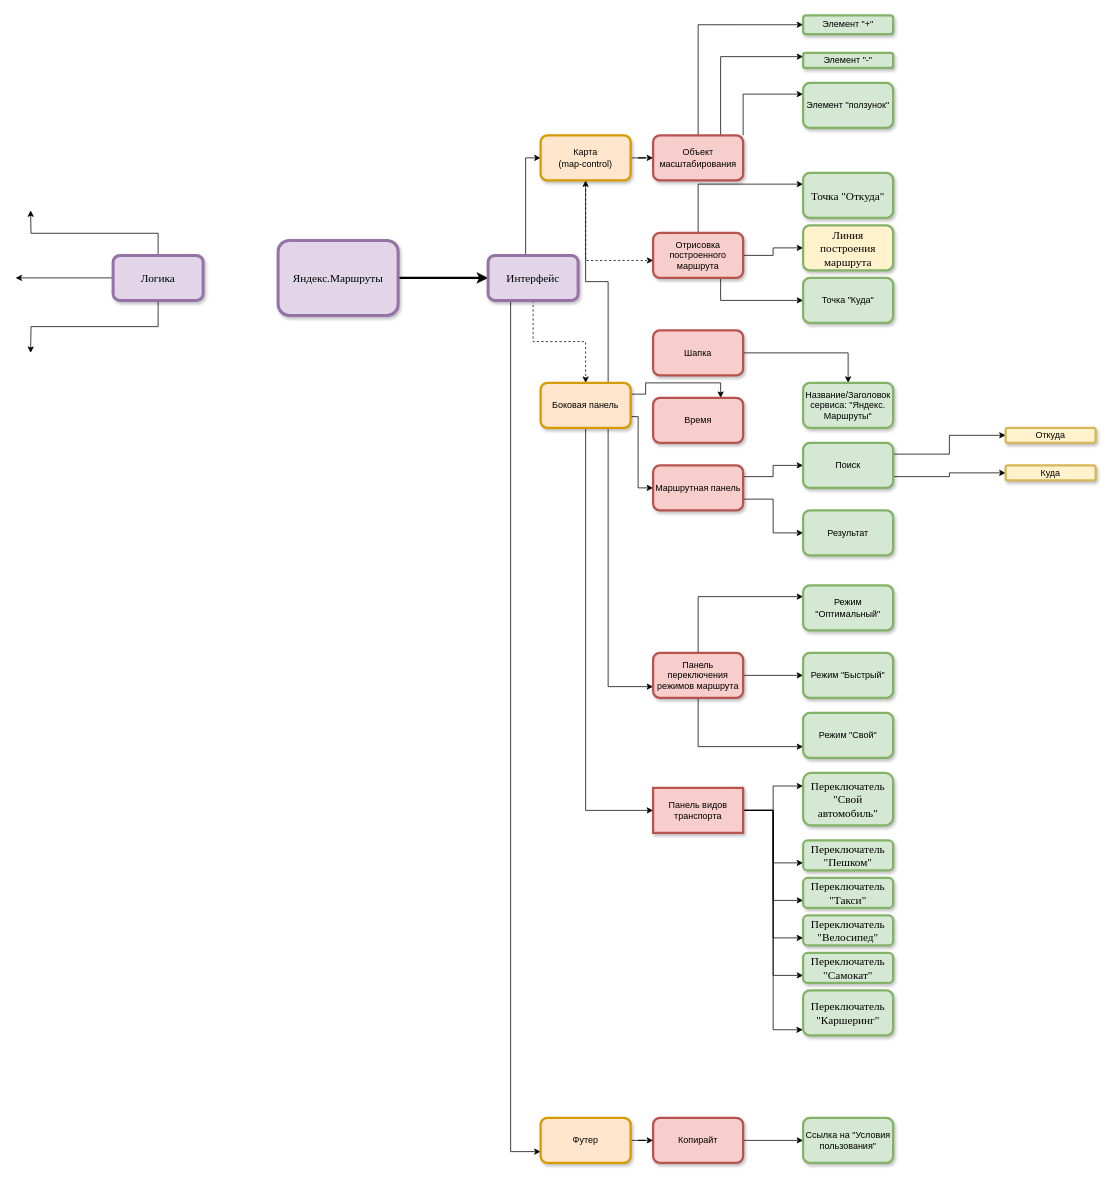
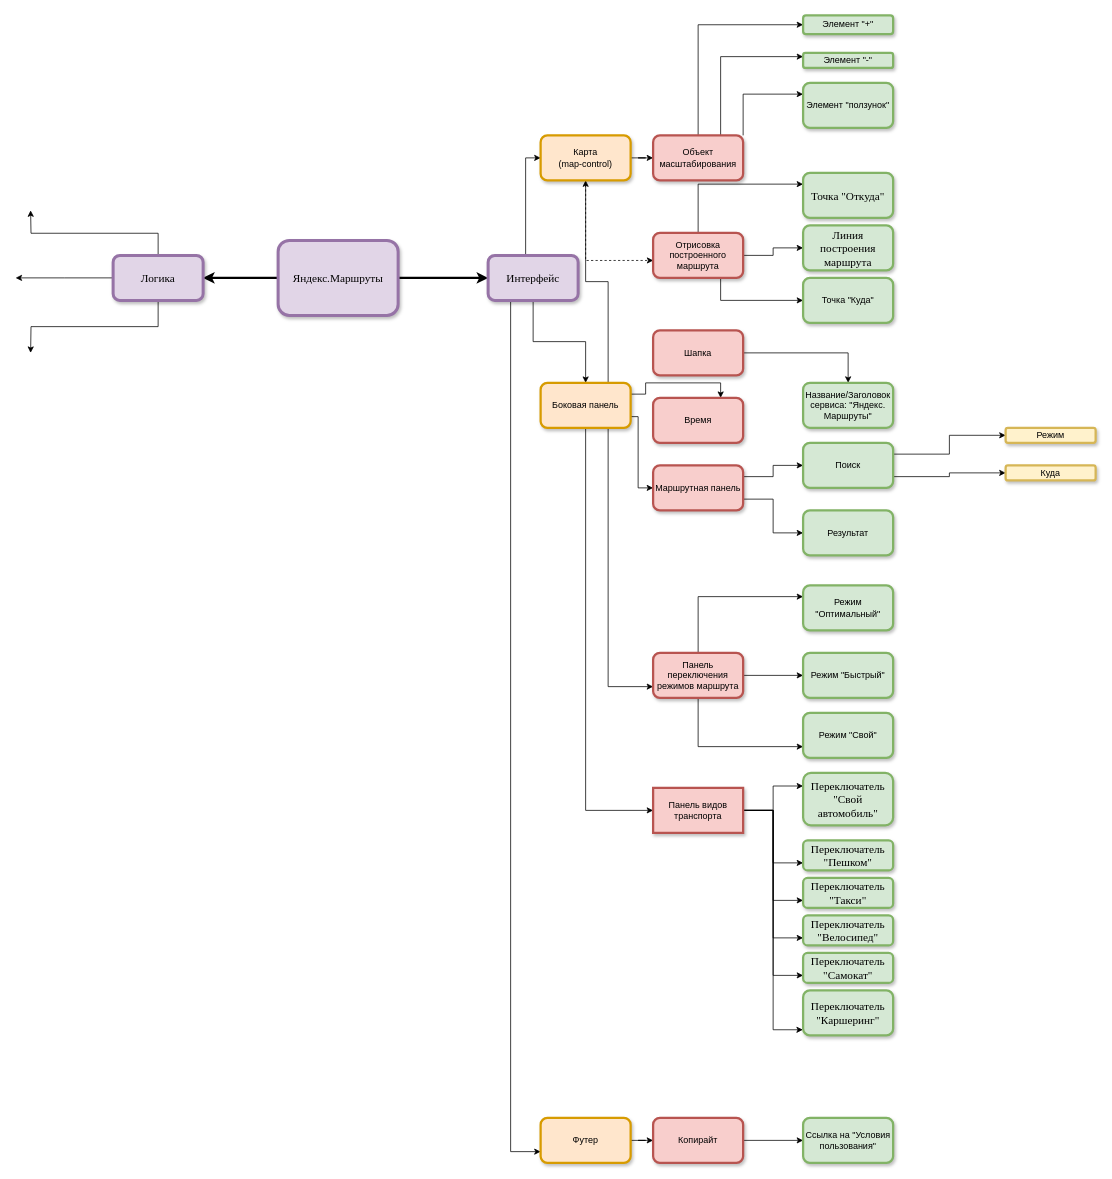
- <mxCell id="60" value="Линия построения маршрута" style="rounded=1;whiteSpace=wrap;html=1;shadow=1;glass=0;sketch=0;strokeWidth=3;fontFamily=Times New Roman;fontSize=15;fillColor=#fff2cc;strokeColor=#82b366;" vertex="1" parent="1"><mxGeometry x="1070" y="300" width="120" height="60" as="geometry" /></mxCell>
+ <mxCell id="60" value="Линия построения маршрута" style="rounded=1;whiteSpace=wrap;html=1;shadow=1;glass=0;sketch=0;strokeWidth=3;fontFamily=Times New Roman;fontSize=15;fillColor=#d5e8d4;strokeColor=#82b366;" vertex="1" parent="1"><mxGeometry x="1070" y="300" width="120" height="60" as="geometry" /></mxCell>
+ <mxCell id="2" style="edgeStyle=orthogonalEdgeStyle;rounded=1;orthogonalLoop=1;jettySize=auto;html=1;exitX=0;exitY=0.5;exitDx=0;exitDy=0;shadow=0;fontSize=15;strokeWidth=3;fillColor=#e1d5e7;glass=0;sketch=0;fontFamily=Times New Roman;fontStyle=0" edge="1" parent="1" source="4" target="12"><mxGeometry relative="1" as="geometry"><mxPoint x="210" y="370" as="targetPoint" /></mxGeometry></mxCell>
- <mxCell id="5" style="edgeStyle=orthogonalEdgeStyle;rounded=0;orthogonalLoop=1;jettySize=auto;html=1;exitX=0.5;exitY=1;exitDx=0;exitDy=0;fontFamily=Times New Roman;fontSize=15;dashed=1;" edge="1" parent="1" source="8" target="20"><mxGeometry relative="1" as="geometry"><mxPoint x="870" y="370" as="targetPoint" /></mxGeometry></mxCell>
+ <mxCell id="5" style="edgeStyle=orthogonalEdgeStyle;rounded=0;orthogonalLoop=1;jettySize=auto;html=1;exitX=0.5;exitY=1;exitDx=0;exitDy=0;fontFamily=Times New Roman;fontSize=15;" edge="1" parent="1" source="8" target="20"><mxGeometry relative="1" as="geometry"><mxPoint x="870" y="370" as="targetPoint" /></mxGeometry></mxCell>
- <mxCell id="39" value="Откуда" style="rounded=1;whiteSpace=wrap;html=1;fillColor=#fff2cc;strokeColor=#d6b656;strokeWidth=3;shadow=1;" vertex="1" parent="1"><mxGeometry x="1340" y="569.86" width="120" height="20.14" as="geometry" /></mxCell>
+ <mxCell id="39" value="Режим" style="rounded=1;whiteSpace=wrap;html=1;fillColor=#fff2cc;strokeColor=#d6b656;strokeWidth=3;shadow=1;" vertex="1" parent="1"><mxGeometry x="1340" y="569.86" width="120" height="20.14" as="geometry" /></mxCell>
